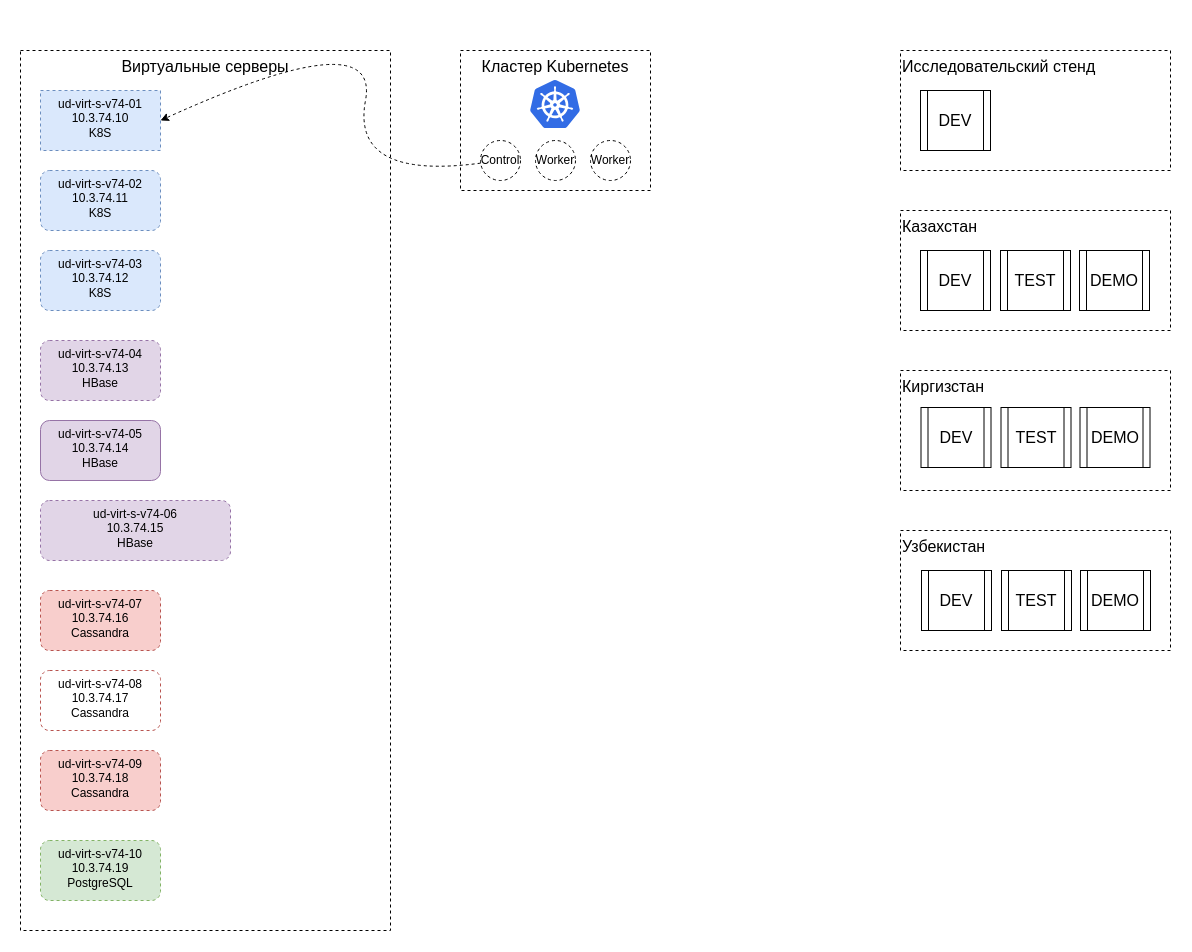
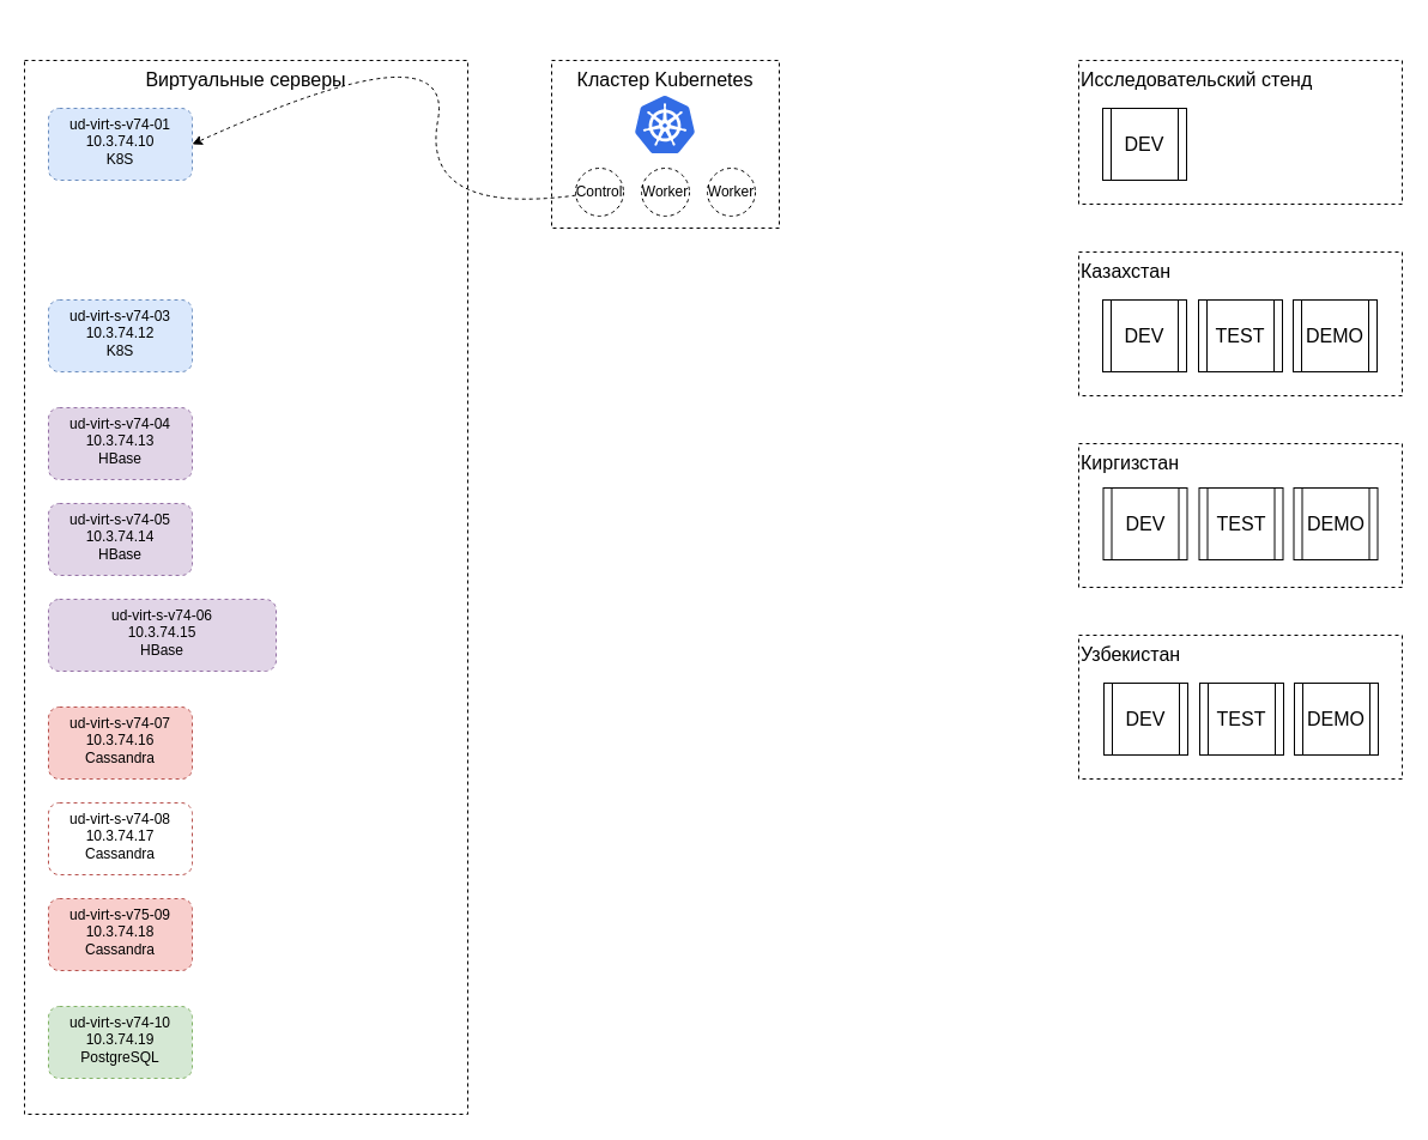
- <mxCell id="3" value="ud-virt-s-v74-01&lt;br&gt;10.3.74.10&lt;br&gt;K8S" style="whiteSpace=wrap;html=1;dashed=1;align=center;verticalAlign=top;fillColor=#dae8fc;strokeColor=#6c8ebf;rounded=0;" vertex="1" parent="1"><mxGeometry x="40" y="90" width="120" height="60" as="geometry" /></mxCell>
+ <mxCell id="3" value="ud-virt-s-v74-01&lt;br&gt;10.3.74.10&lt;br&gt;K8S" style="rounded=1;whiteSpace=wrap;html=1;dashed=1;align=center;verticalAlign=top;fillColor=#dae8fc;strokeColor=#6c8ebf;" vertex="1" parent="1"><mxGeometry x="40" y="90" width="120" height="60" as="geometry" /></mxCell>
- <mxCell id="4" value="ud-virt-s-v74-02&lt;br&gt;10.3.74.11&lt;br&gt;K8S" style="rounded=1;whiteSpace=wrap;html=1;dashed=1;align=center;verticalAlign=top;fillColor=#dae8fc;strokeColor=#6c8ebf;" vertex="1" parent="1"><mxGeometry x="40" y="170" width="120" height="60" as="geometry" /></mxCell>
- <mxCell id="10" value="ud-virt-s-v74-05&lt;br&gt;10.3.74.14&lt;br&gt;HBase" style="rounded=1;whiteSpace=wrap;html=1;dashed=0;align=center;verticalAlign=top;fillColor=#e1d5e7;strokeColor=#9673a6;" vertex="1" parent="1"><mxGeometry x="40" y="420" width="120" height="60" as="geometry" /></mxCell>
+ <mxCell id="10" value="ud-virt-s-v74-05&lt;br&gt;10.3.74.14&lt;br&gt;HBase" style="rounded=1;whiteSpace=wrap;html=1;dashed=1;align=center;verticalAlign=top;fillColor=#e1d5e7;strokeColor=#9673a6;" vertex="1" parent="1"><mxGeometry x="40" y="420" width="120" height="60" as="geometry" /></mxCell>
- <mxCell id="8" value="ud-virt-s-v74-09&lt;br&gt;10.3.74.18&lt;br&gt;Cassandra" style="rounded=1;whiteSpace=wrap;html=1;dashed=1;align=center;verticalAlign=top;fillColor=#f8cecc;strokeColor=#b85450;" vertex="1" parent="1"><mxGeometry x="40" y="750" width="120" height="60" as="geometry" /></mxCell>
+ <mxCell id="8" value="ud-virt-s-v75-09&lt;br&gt;10.3.74.18&lt;br&gt;Cassandra" style="rounded=1;whiteSpace=wrap;html=1;dashed=1;align=center;verticalAlign=top;fillColor=#f8cecc;strokeColor=#b85450;" vertex="1" parent="1"><mxGeometry x="40" y="750" width="120" height="60" as="geometry" /></mxCell>
